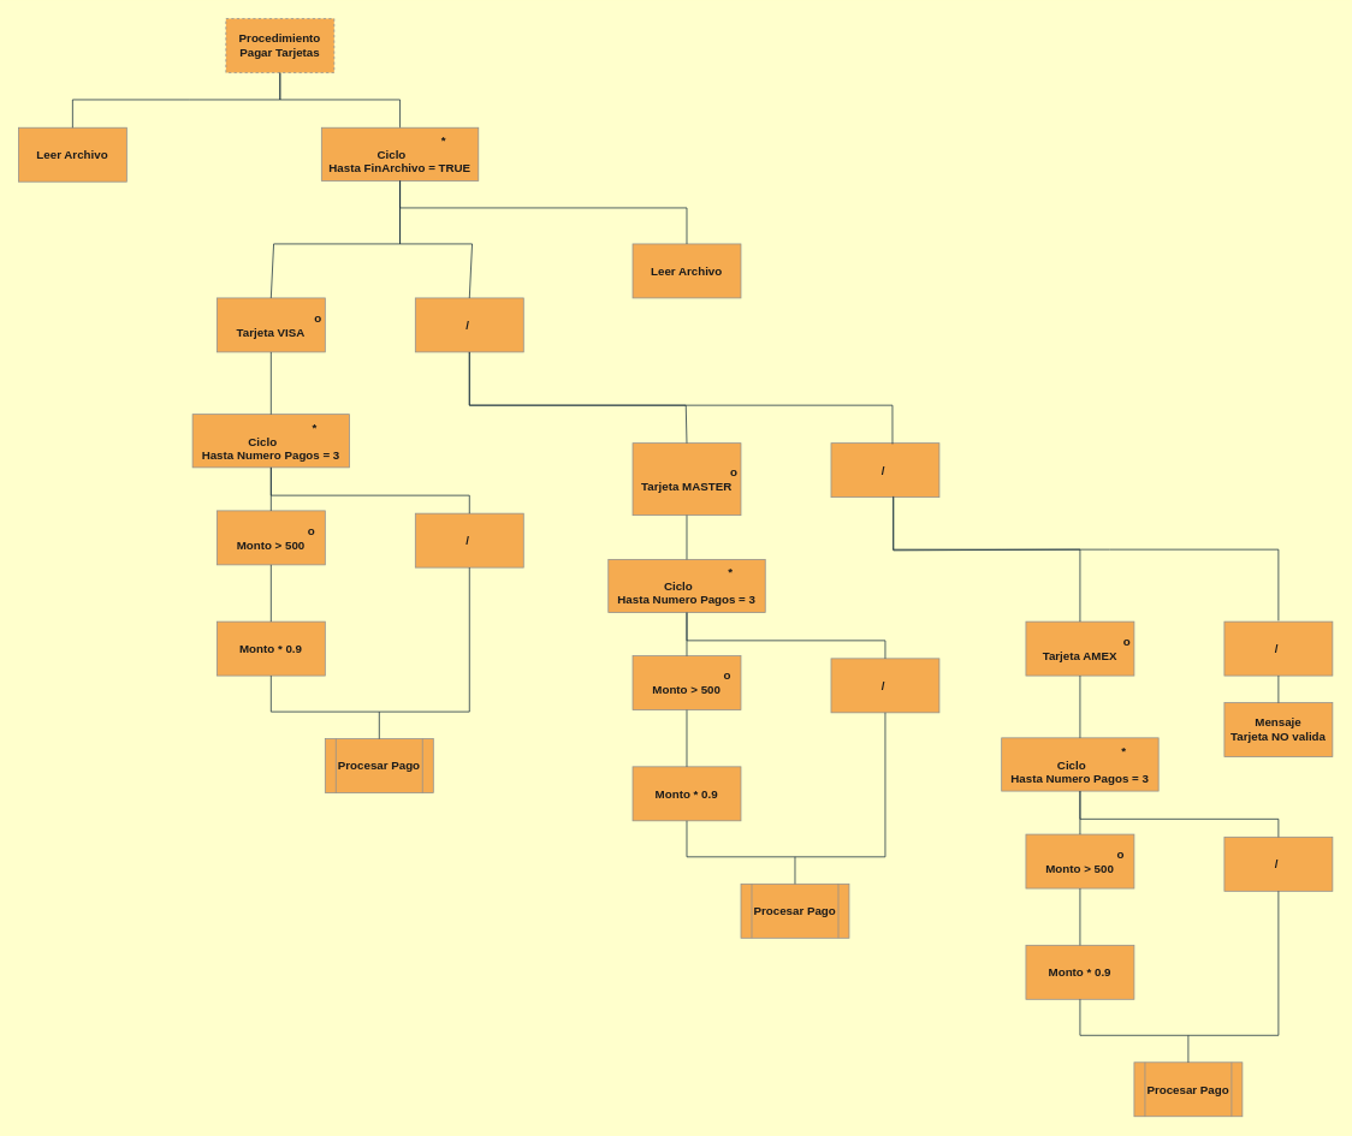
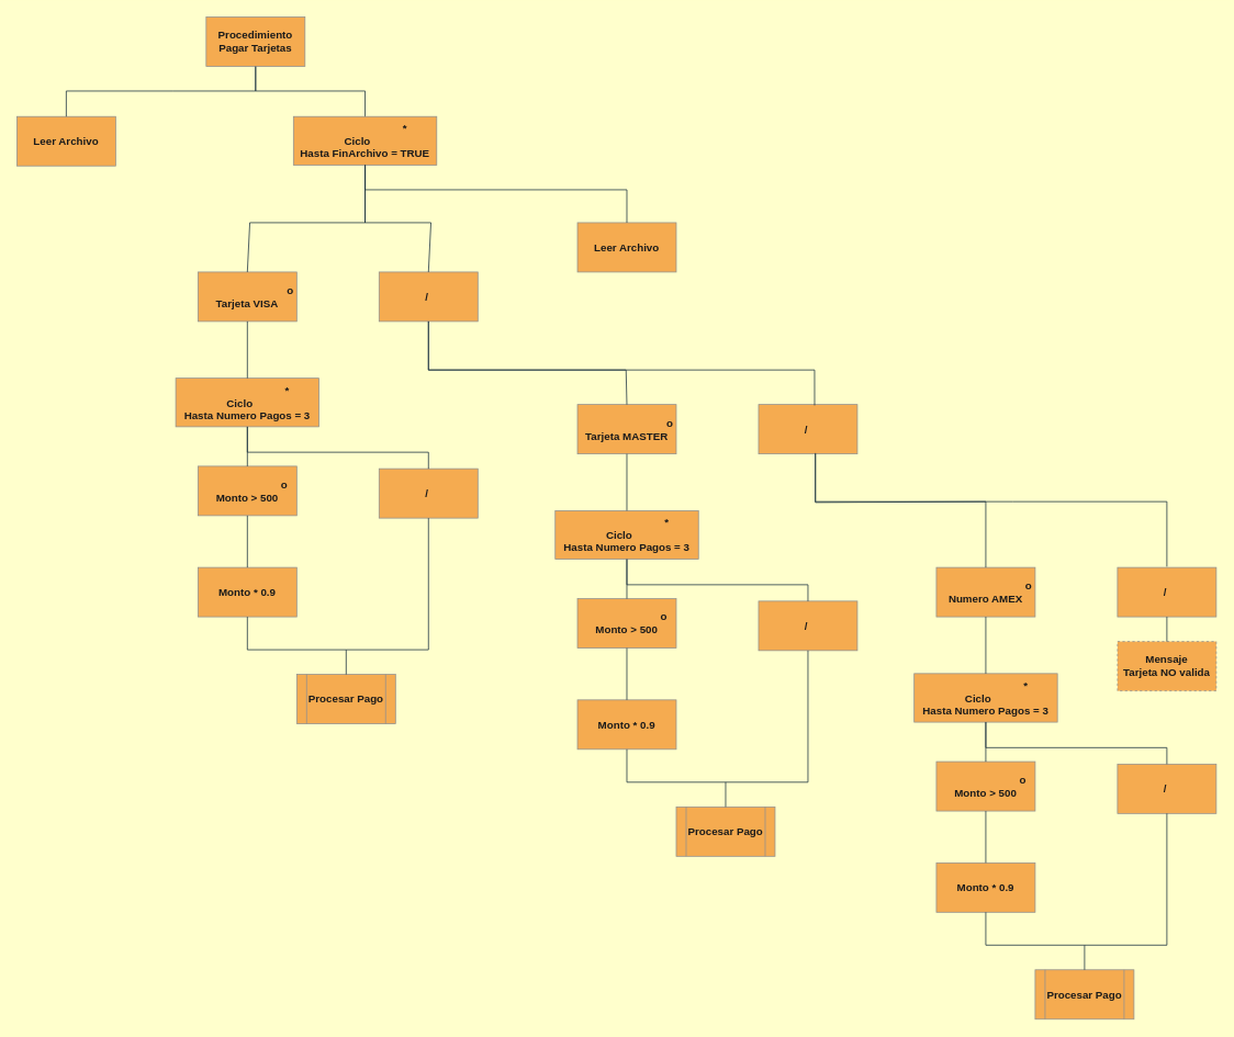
- <mxCell id="3" value="Procedimiento &lt;br style=&quot;font-size: 13px;&quot;&gt;Pagar Tarjetas" style="rounded=0;whiteSpace=wrap;html=1;labelBackgroundColor=none;fillColor=#F5AB50;strokeColor=#909090;fontColor=#1A1A1A;fontStyle=1;fontSize=13;dashed=1;" vertex="1" parent="1"><mxGeometry x="250" y="20" width="120" height="60" as="geometry" /></mxCell>
+ <mxCell id="3" value="Procedimiento &lt;br style=&quot;font-size: 13px;&quot;&gt;Pagar Tarjetas" style="rounded=0;whiteSpace=wrap;html=1;labelBackgroundColor=none;fillColor=#F5AB50;strokeColor=#909090;fontColor=#1A1A1A;fontStyle=1;fontSize=13;" vertex="1" parent="1"><mxGeometry x="250" y="20" width="120" height="60" as="geometry" /></mxCell>
- <mxCell id="20" value="&amp;nbsp; &amp;nbsp; &amp;nbsp; &amp;nbsp; &amp;nbsp; &amp;nbsp; &amp;nbsp; &amp;nbsp; &amp;nbsp; &amp;nbsp; &amp;nbsp; &amp;nbsp; &amp;nbsp; &amp;nbsp; &amp;nbsp;o&lt;br style=&quot;font-size: 13px;&quot;&gt;Tarjeta MASTER" style="rounded=0;whiteSpace=wrap;html=1;labelBackgroundColor=none;fillColor=#F5AB50;strokeColor=#909090;fontColor=#1A1A1A;fontStyle=1;fontSize=13;" vertex="1" parent="1"><mxGeometry x="701" y="491" width="120" height="80" as="geometry" /></mxCell>
+ <mxCell id="20" value="&amp;nbsp; &amp;nbsp; &amp;nbsp; &amp;nbsp; &amp;nbsp; &amp;nbsp; &amp;nbsp; &amp;nbsp; &amp;nbsp; &amp;nbsp; &amp;nbsp; &amp;nbsp; &amp;nbsp; &amp;nbsp; &amp;nbsp;o&lt;br style=&quot;font-size: 13px;&quot;&gt;Tarjeta MASTER" style="rounded=0;whiteSpace=wrap;html=1;labelBackgroundColor=none;fillColor=#F5AB50;strokeColor=#909090;fontColor=#1A1A1A;fontStyle=1;fontSize=13;" vertex="1" parent="1"><mxGeometry x="701" y="491" width="120" height="60" as="geometry" /></mxCell>
- <mxCell id="35" value="&amp;nbsp; &amp;nbsp; &amp;nbsp; &amp;nbsp; &amp;nbsp; &amp;nbsp; &amp;nbsp; &amp;nbsp; &amp;nbsp; &amp;nbsp; &amp;nbsp; &amp;nbsp; &amp;nbsp; &amp;nbsp; &amp;nbsp;o&lt;br style=&quot;font-size: 13px;&quot;&gt;Tarjeta AMEX" style="rounded=0;whiteSpace=wrap;html=1;labelBackgroundColor=none;fillColor=#F5AB50;strokeColor=#909090;fontColor=#1A1A1A;fontStyle=1;fontSize=13;" vertex="1" parent="1"><mxGeometry x="1137" y="689" width="120" height="60" as="geometry" /></mxCell>
+ <mxCell id="35" value="&amp;nbsp; &amp;nbsp; &amp;nbsp; &amp;nbsp; &amp;nbsp; &amp;nbsp; &amp;nbsp; &amp;nbsp; &amp;nbsp; &amp;nbsp; &amp;nbsp; &amp;nbsp; &amp;nbsp; &amp;nbsp; &amp;nbsp;o&lt;br style=&quot;font-size: 13px;&quot;&gt;Numero AMEX" style="rounded=0;whiteSpace=wrap;html=1;labelBackgroundColor=none;fillColor=#F5AB50;strokeColor=#909090;fontColor=#1A1A1A;fontStyle=1;fontSize=13;" vertex="1" parent="1"><mxGeometry x="1137" y="689" width="120" height="60" as="geometry" /></mxCell>
- <mxCell id="50" value="Mensaje&lt;br&gt;Tarjeta NO valida" style="rounded=0;whiteSpace=wrap;html=1;labelBackgroundColor=none;fillColor=#F5AB50;strokeColor=#909090;fontColor=#1A1A1A;fontStyle=1;fontSize=13;" vertex="1" parent="1"><mxGeometry x="1357" y="779" width="120" height="60" as="geometry" /></mxCell>
+ <mxCell id="50" value="Mensaje&lt;br&gt;Tarjeta NO valida" style="rounded=0;whiteSpace=wrap;html=1;labelBackgroundColor=none;fillColor=#F5AB50;strokeColor=#909090;fontColor=#1A1A1A;fontStyle=1;fontSize=13;dashed=1;" vertex="1" parent="1"><mxGeometry x="1357" y="779" width="120" height="60" as="geometry" /></mxCell>
